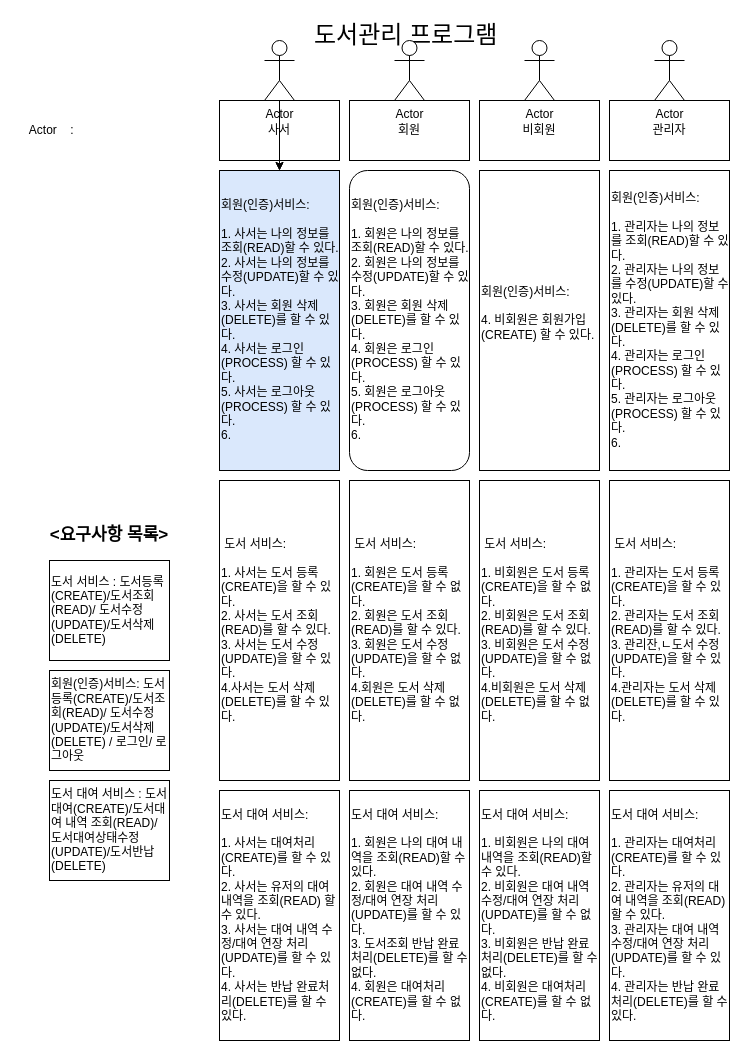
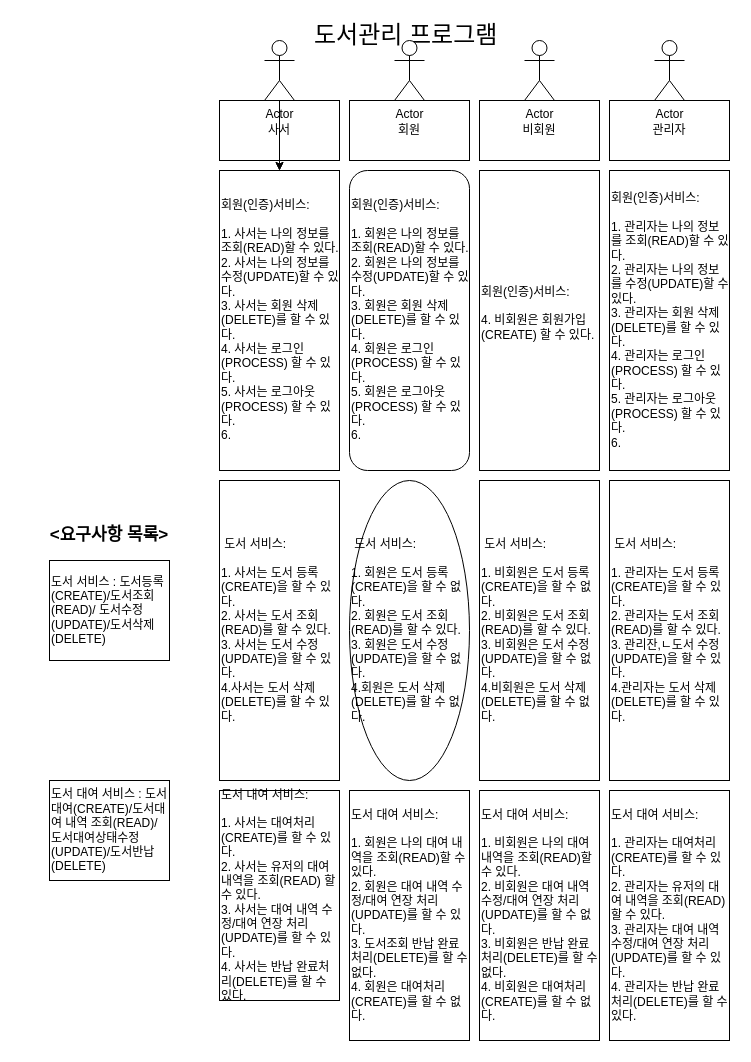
- <mxCell id="8" value="Actor&amp;nbsp; &amp;nbsp; :&amp;nbsp; &amp;nbsp; &amp;nbsp;" style="text;html=1;align=center;verticalAlign=middle;whiteSpace=wrap;rounded=0;" vertex="1" parent="1"><mxGeometry x="20" y="115" width="79" height="30" as="geometry" /></mxCell>
- <mxCell id="14" value="회원(인증)서비스:&amp;nbsp;&lt;div&gt;&lt;br&gt;&lt;div&gt;&lt;span style=&quot;background-color: transparent; color: light-dark(rgb(0, 0, 0), rgb(255, 255, 255));&quot;&gt;1. 사서는 나의 정보를 조회(READ)할 수 있다.&lt;/span&gt;&lt;/div&gt;&lt;div&gt;&lt;span style=&quot;background-color: transparent; color: light-dark(rgb(0, 0, 0), rgb(255, 255, 255));&quot;&gt;2. 사서는 나의 정보를 수정(UPDATE)할 수 있다.&lt;/span&gt;&lt;/div&gt;&lt;div&gt;&lt;span style=&quot;background-color: transparent; color: light-dark(rgb(0, 0, 0), rgb(255, 255, 255));&quot;&gt;3. 사서는 회원 삭제(DELETE)를 할 수 있다.&lt;/span&gt;&lt;/div&gt;&lt;div&gt;&lt;span style=&quot;background-color: transparent; color: light-dark(rgb(0, 0, 0), rgb(255, 255, 255));&quot;&gt;4. 사서는 로그인(PROCESS) 할 수 있다.&lt;/span&gt;&lt;/div&gt;&lt;div&gt;&lt;span style=&quot;background-color: transparent; color: light-dark(rgb(0, 0, 0), rgb(255, 255, 255));&quot;&gt;5. 사서는 로그아웃&lt;/span&gt;&lt;span style=&quot;background-color: transparent; color: light-dark(rgb(0, 0, 0), rgb(255, 255, 255));&quot;&gt;(PROCESS)&lt;/span&gt;&lt;span style=&quot;background-color: transparent; color: light-dark(rgb(0, 0, 0), rgb(255, 255, 255));&quot;&gt;&amp;nbsp;할 수 있다.&lt;/span&gt;&lt;/div&gt;&lt;div&gt;&lt;span style=&quot;background-color: transparent; color: light-dark(rgb(0, 0, 0), rgb(255, 255, 255));&quot;&gt;6.&amp;nbsp;&lt;/span&gt;&lt;/div&gt;&lt;/div&gt;" style="whiteSpace=wrap;html=1;align=left;fillColor=#dae8fc;" vertex="1" parent="1"><mxGeometry x="219" y="170" width="120" height="300" as="geometry" /></mxCell>
+ <mxCell id="14" value="회원(인증)서비스:&amp;nbsp;&lt;div&gt;&lt;br&gt;&lt;div&gt;&lt;span style=&quot;background-color: transparent; color: light-dark(rgb(0, 0, 0), rgb(255, 255, 255));&quot;&gt;1. 사서는 나의 정보를 조회(READ)할 수 있다.&lt;/span&gt;&lt;/div&gt;&lt;div&gt;&lt;span style=&quot;background-color: transparent; color: light-dark(rgb(0, 0, 0), rgb(255, 255, 255));&quot;&gt;2. 사서는 나의 정보를 수정(UPDATE)할 수 있다.&lt;/span&gt;&lt;/div&gt;&lt;div&gt;&lt;span style=&quot;background-color: transparent; color: light-dark(rgb(0, 0, 0), rgb(255, 255, 255));&quot;&gt;3. 사서는 회원 삭제(DELETE)를 할 수 있다.&lt;/span&gt;&lt;/div&gt;&lt;div&gt;&lt;span style=&quot;background-color: transparent; color: light-dark(rgb(0, 0, 0), rgb(255, 255, 255));&quot;&gt;4. 사서는 로그인(PROCESS) 할 수 있다.&lt;/span&gt;&lt;/div&gt;&lt;div&gt;&lt;span style=&quot;background-color: transparent; color: light-dark(rgb(0, 0, 0), rgb(255, 255, 255));&quot;&gt;5. 사서는 로그아웃&lt;/span&gt;&lt;span style=&quot;background-color: transparent; color: light-dark(rgb(0, 0, 0), rgb(255, 255, 255));&quot;&gt;(PROCESS)&lt;/span&gt;&lt;span style=&quot;background-color: transparent; color: light-dark(rgb(0, 0, 0), rgb(255, 255, 255));&quot;&gt;&amp;nbsp;할 수 있다.&lt;/span&gt;&lt;/div&gt;&lt;div&gt;&lt;span style=&quot;background-color: transparent; color: light-dark(rgb(0, 0, 0), rgb(255, 255, 255));&quot;&gt;6.&amp;nbsp;&lt;/span&gt;&lt;/div&gt;&lt;/div&gt;" style="whiteSpace=wrap;html=1;align=left;" vertex="1" parent="1"><mxGeometry x="219" y="170" width="120" height="300" as="geometry" /></mxCell>
- <mxCell id="9" value="&amp;nbsp;도서 서비스:&lt;div&gt;&lt;br&gt;&lt;div&gt;1. 회원은 도서 등록(CREATE)을 할 수 없다.&lt;/div&gt;&lt;div&gt;2. 회원은 도서 조회(READ)를 할 수 있다.&lt;/div&gt;&lt;div&gt;3. 회원은 도서 수정(UPDATE)을 할 수 없다.&lt;/div&gt;&lt;div&gt;4.회원은 도서 삭제(DELETE)를 할 수 없다.&lt;/div&gt;&lt;/div&gt;" style="whiteSpace=wrap;html=1;align=left;" vertex="1" parent="1"><mxGeometry x="349" y="480" width="120" height="300" as="geometry" /></mxCell>
+ <mxCell id="9" value="&amp;nbsp;도서 서비스:&lt;div&gt;&lt;br&gt;&lt;div&gt;1. 회원은 도서 등록(CREATE)을 할 수 없다.&lt;/div&gt;&lt;div&gt;2. 회원은 도서 조회(READ)를 할 수 있다.&lt;/div&gt;&lt;div&gt;3. 회원은 도서 수정(UPDATE)을 할 수 없다.&lt;/div&gt;&lt;div&gt;4.회원은 도서 삭제(DELETE)를 할 수 없다.&lt;/div&gt;&lt;/div&gt;" style="ellipse;whiteSpace=wrap;html=1;align=left;" vertex="1" parent="1"><mxGeometry x="349" y="480" width="120" height="300" as="geometry" /></mxCell>
- <mxCell id="10" value="회원(인증)서비스: 도서등록(CREATE)/도서조회(READ)/ 도서수정(UPDATE)/도서삭제(DELETE) / 로그인/ 로그아웃" style="whiteSpace=wrap;html=1;align=left;" vertex="1" parent="1"><mxGeometry x="49" y="670" width="120" height="100" as="geometry" /></mxCell>
- <mxCell id="16" value="도서 대여 서비스:&lt;div&gt;&lt;br&gt;&lt;div&gt;1. 사서는 대여처리(CREATE)를 할 수 있다.&lt;/div&gt;&lt;div&gt;2. 사서는 유저의 대여 내역을 조회(READ) 할 수 있다.&lt;/div&gt;&lt;div&gt;3. 사서는 대여 내역 수정/대여 연장 처리(UPDATE)를 할 수 있다.&lt;/div&gt;&lt;div&gt;4. 사서는 반납 완료처리(DELETE)를 할 수 있다.&lt;/div&gt;&lt;/div&gt;" style="whiteSpace=wrap;html=1;align=left;" vertex="1" parent="1"><mxGeometry x="219" y="790" width="120" height="250" as="geometry" /></mxCell>
+ <mxCell id="16" value="도서 대여 서비스:&lt;div&gt;&lt;br&gt;&lt;div&gt;1. 사서는 대여처리(CREATE)를 할 수 있다.&lt;/div&gt;&lt;div&gt;2. 사서는 유저의 대여 내역을 조회(READ) 할 수 있다.&lt;/div&gt;&lt;div&gt;3. 사서는 대여 내역 수정/대여 연장 처리(UPDATE)를 할 수 있다.&lt;/div&gt;&lt;div&gt;4. 사서는 반납 완료처리(DELETE)를 할 수 있다.&lt;/div&gt;&lt;/div&gt;" style="whiteSpace=wrap;html=1;align=left;" vertex="1" parent="1"><mxGeometry x="219" y="790" width="120" height="210" as="geometry" /></mxCell>
